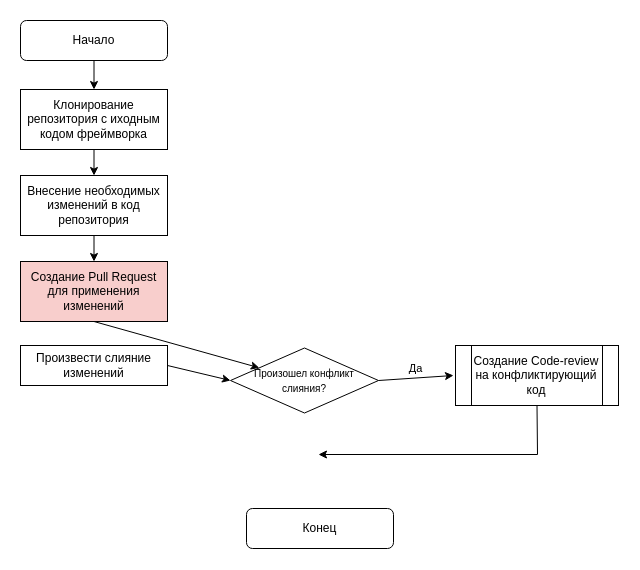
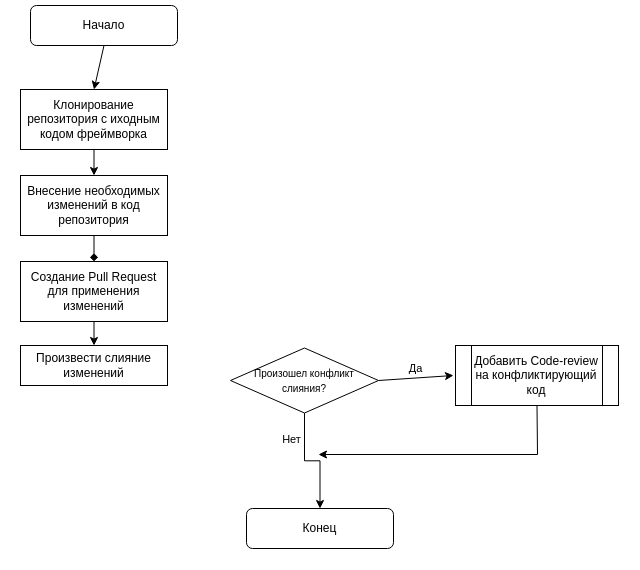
- <mxCell id="2" value="Начало" style="rounded=1;whiteSpace=wrap;html=1;fontSize=12;glass=0;strokeWidth=1;shadow=0;" parent="1" vertex="1"><mxGeometry x="20" y="20" width="147" height="40" as="geometry" /></mxCell>
+ <mxCell id="2" value="Начало" style="rounded=1;whiteSpace=wrap;html=1;fontSize=12;glass=0;strokeWidth=1;shadow=0;" parent="1" vertex="1"><mxGeometry x="30" y="5" width="147" height="40" as="geometry" /></mxCell>
- <mxCell id="13" value="" style="endArrow=classic;html=1;rounded=0;exitX=0.5;exitY=1;exitDx=0;exitDy=0;entryX=0.5;entryY=0;entryDx=0;entryDy=0;" edge="1" parent="1" source="4" target="5"><mxGeometry width="50" height="50" relative="1" as="geometry"><mxPoint x="183" y="250" as="sourcePoint" /><mxPoint x="233" y="200" as="targetPoint" /></mxGeometry></mxCell>
+ <mxCell id="13" value="" style="endArrow=diamond;html=1;rounded=0;exitX=0.5;exitY=1;exitDx=0;exitDy=0;entryX=0.5;entryY=0;entryDx=0;entryDy=0;" edge="1" parent="1" source="4" target="5"><mxGeometry width="50" height="50" relative="1" as="geometry"><mxPoint x="183" y="250" as="sourcePoint" /><mxPoint x="233" y="200" as="targetPoint" /></mxGeometry></mxCell>
- <mxCell id="5" value="Создание Pull Request для применения изменений" style="rounded=0;whiteSpace=wrap;html=1;fillColor=#f8cecc;" vertex="1" parent="1"><mxGeometry x="20" y="261" width="147" height="60" as="geometry" /></mxCell>
+ <mxCell id="5" value="Создание Pull Request для применения изменений" style="rounded=0;whiteSpace=wrap;html=1;" vertex="1" parent="1"><mxGeometry x="20" y="261" width="147" height="60" as="geometry" /></mxCell>
- <mxCell id="14" value="" style="endArrow=classic;html=1;rounded=0;exitX=0.5;exitY=1;exitDx=0;exitDy=0;" edge="1" parent="1" source="5" target="10"><mxGeometry width="50" height="50" relative="1" as="geometry"><mxPoint x="211" y="324" as="sourcePoint" /><mxPoint x="261" y="274" as="targetPoint" /></mxGeometry></mxCell>
+ <mxCell id="14" value="" style="endArrow=classic;html=1;rounded=0;exitX=0.5;exitY=1;exitDx=0;exitDy=0;entryX=0.5;entryY=0;entryDx=0;entryDy=0;" edge="1" parent="1" source="5" target="7"><mxGeometry width="50" height="50" relative="1" as="geometry"><mxPoint x="211" y="324" as="sourcePoint" /><mxPoint x="261" y="274" as="targetPoint" /></mxGeometry></mxCell>
- <mxCell id="15" value="" style="endArrow=classic;html=1;rounded=0;exitX=1;exitY=0.5;exitDx=0;exitDy=0;entryX=0;entryY=0.5;entryDx=0;entryDy=0;" edge="1" parent="1" source="7" target="10"><mxGeometry width="50" height="50" relative="1" as="geometry"><mxPoint x="152" y="269" as="sourcePoint" /><mxPoint x="202" y="219" as="targetPoint" /></mxGeometry></mxCell>
- <mxCell id="18" value="Создание Code-review на конфликтирующий код" style="shape=process;whiteSpace=wrap;html=1;backgroundOutline=1;" vertex="1" parent="1"><mxGeometry x="455" y="345" width="163" height="60" as="geometry" /></mxCell>
+ <mxCell id="18" value="Добавить Code-review на конфликтирующий код" style="shape=process;whiteSpace=wrap;html=1;backgroundOutline=1;" vertex="1" parent="1"><mxGeometry x="455" y="345" width="163" height="60" as="geometry" /></mxCell>
+ <mxCell id="8" value="" style="edgeStyle=orthogonalEdgeStyle;rounded=0;orthogonalLoop=1;jettySize=auto;html=1;" edge="1" parent="1" source="10" target="6"><mxGeometry relative="1" as="geometry" /></mxCell>
+ <mxCell id="9" value="Нет" style="edgeLabel;html=1;align=center;verticalAlign=middle;resizable=0;points=[];" vertex="1" connectable="0" parent="8"><mxGeometry x="-0.554" y="1" relative="1" as="geometry"><mxPoint x="-15" y="1" as="offset" /></mxGeometry></mxCell>
